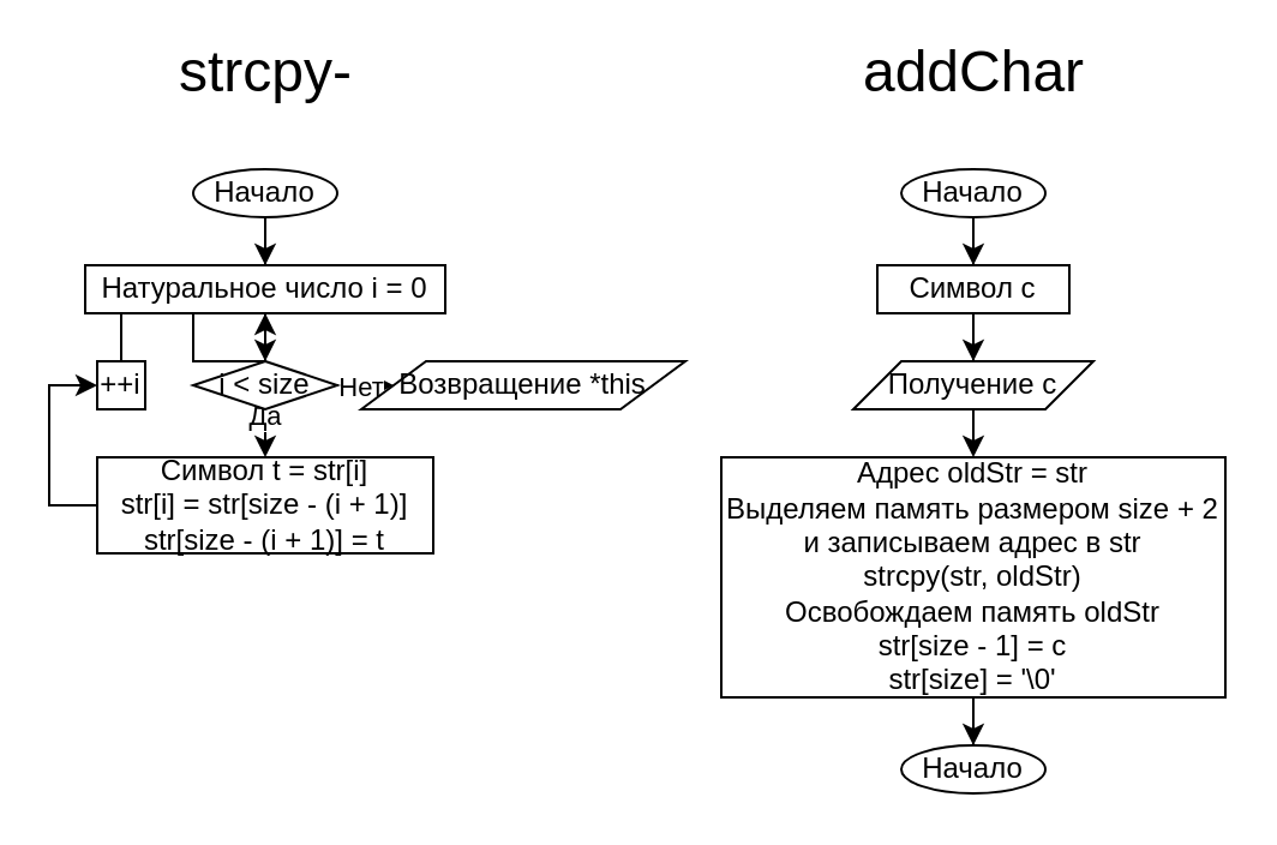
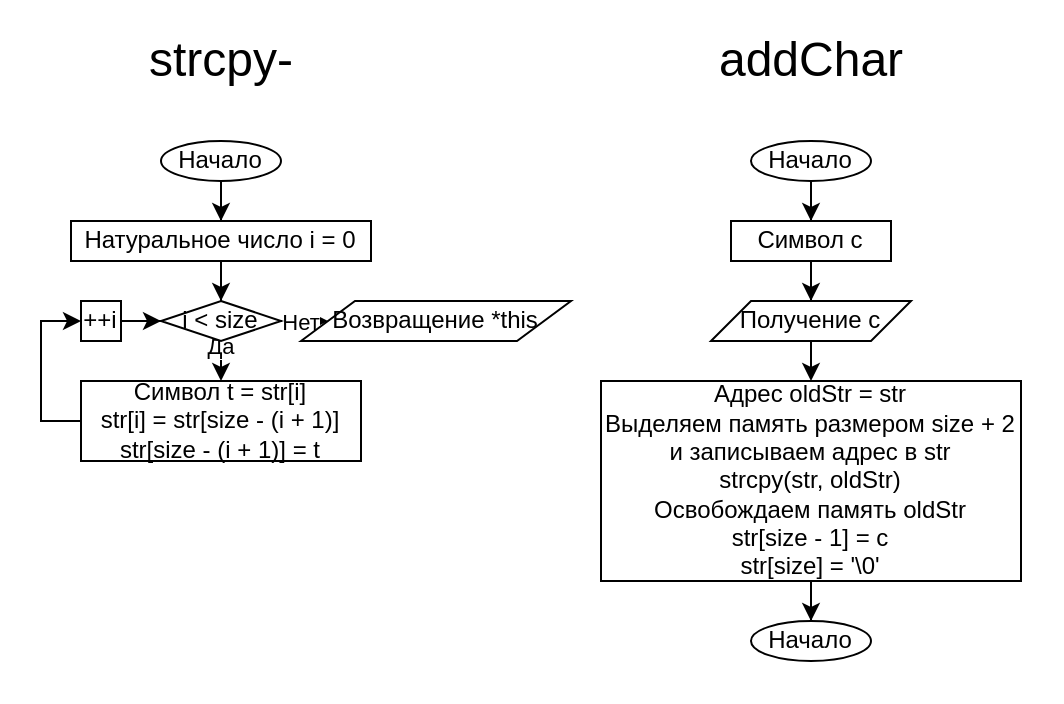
- <mxCell id="4" style="edgeStyle=orthogonalEdgeStyle;rounded=0;orthogonalLoop=1;jettySize=auto;html=1;dashed=1;" edge="1" parent="1" source="5" target="10"><mxGeometry relative="1" as="geometry" /></mxCell>
+ <mxCell id="4" style="edgeStyle=orthogonalEdgeStyle;rounded=0;orthogonalLoop=1;jettySize=auto;html=1;" edge="1" parent="1" source="5" target="10"><mxGeometry relative="1" as="geometry" /></mxCell>
- <mxCell id="11" style="edgeStyle=orthogonalEdgeStyle;rounded=0;orthogonalLoop=1;jettySize=auto;html=1;" edge="1" parent="1" source="12" target="5"><mxGeometry relative="1" as="geometry" /></mxCell>
+ <mxCell id="11" style="edgeStyle=orthogonalEdgeStyle;rounded=0;orthogonalLoop=1;jettySize=auto;html=1;entryX=0;entryY=0.5;entryDx=0;entryDy=0;" edge="1" parent="1" source="12" target="10"><mxGeometry relative="1" as="geometry" /></mxCell>
